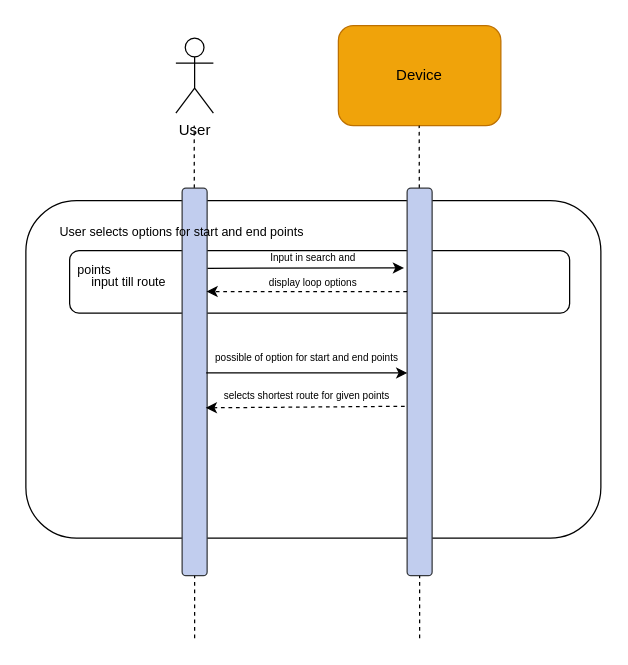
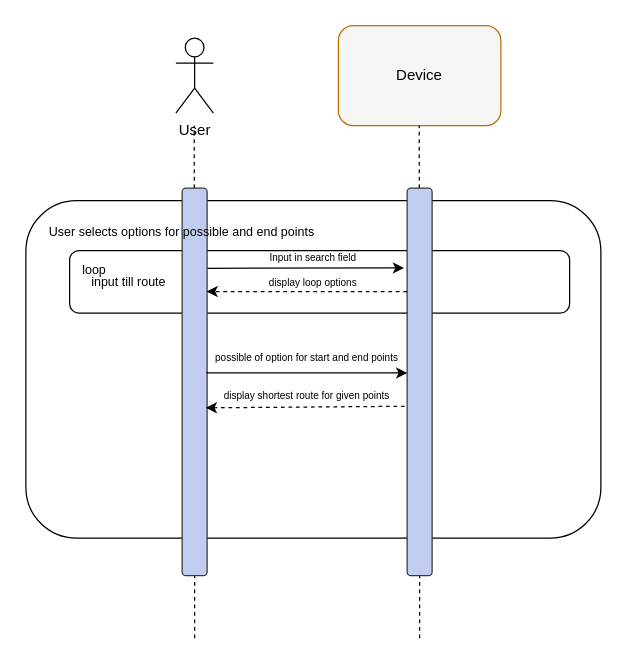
- <mxCell id="5" value="Device" style="rounded=1;whiteSpace=wrap;html=1;fillColor=#f0a30a;strokeColor=#BD7000;fontColor=#000000;" vertex="1" parent="1"><mxGeometry x="270" y="20" width="130" height="80" as="geometry" /></mxCell>
+ <mxCell id="5" value="Device" style="rounded=1;whiteSpace=wrap;html=1;fillColor=#f5f5f5;strokeColor=#BD7000;fontColor=#000000;" vertex="1" parent="1"><mxGeometry x="270" y="20" width="130" height="80" as="geometry" /></mxCell>
- <mxCell id="12" value="&lt;font style=&quot;font-size: 10px;&quot;&gt;User selects options for start and end points&lt;/font&gt;" style="text;html=1;strokeColor=none;fillColor=none;align=center;verticalAlign=middle;whiteSpace=wrap;rounded=0;" vertex="1" parent="1"><mxGeometry x="30" y="170" width="230" height="30" as="geometry" /></mxCell>
+ <mxCell id="12" value="&lt;font style=&quot;font-size: 10px;&quot;&gt;User selects options for possible and end points&lt;/font&gt;" style="text;html=1;strokeColor=none;fillColor=none;align=center;verticalAlign=middle;whiteSpace=wrap;rounded=0;" vertex="1" parent="1"><mxGeometry x="30" y="170" width="230" height="30" as="geometry" /></mxCell>
- <mxCell id="15" value="&lt;font style=&quot;font-size: 8px;&quot;&gt;Input in search and&lt;/font&gt;" style="text;html=1;strokeColor=none;fillColor=none;align=center;verticalAlign=middle;whiteSpace=wrap;rounded=0;fontSize=10;" vertex="1" parent="1"><mxGeometry x="205" y="200" width="90" height="10" as="geometry" /></mxCell>
+ <mxCell id="15" value="&lt;font style=&quot;font-size: 8px;&quot;&gt;Input in search field&lt;/font&gt;" style="text;html=1;strokeColor=none;fillColor=none;align=center;verticalAlign=middle;whiteSpace=wrap;rounded=0;fontSize=10;" vertex="1" parent="1"><mxGeometry x="205" y="200" width="90" height="10" as="geometry" /></mxCell>
- <mxCell id="13" value="points" style="text;html=1;strokeColor=none;fillColor=none;align=center;verticalAlign=middle;whiteSpace=wrap;rounded=0;fontSize=10;" vertex="1" parent="1"><mxGeometry x="45" y="200" width="60" height="30" as="geometry" /></mxCell>
+ <mxCell id="13" value="loop" style="text;html=1;strokeColor=none;fillColor=none;align=center;verticalAlign=middle;whiteSpace=wrap;rounded=0;fontSize=10;" vertex="1" parent="1"><mxGeometry x="45" y="200" width="60" height="30" as="geometry" /></mxCell>
- <mxCell id="22" value="&lt;font style=&quot;font-size: 8px;&quot;&gt;selects shortest route for given points&lt;/font&gt;" style="text;html=1;strokeColor=none;fillColor=none;align=center;verticalAlign=middle;whiteSpace=wrap;rounded=0;fontSize=10;" vertex="1" parent="1"><mxGeometry x="165" y="310" width="160" height="10" as="geometry" /></mxCell>
+ <mxCell id="22" value="&lt;font style=&quot;font-size: 8px;&quot;&gt;display shortest route for given points&lt;/font&gt;" style="text;html=1;strokeColor=none;fillColor=none;align=center;verticalAlign=middle;whiteSpace=wrap;rounded=0;fontSize=10;" vertex="1" parent="1"><mxGeometry x="165" y="310" width="160" height="10" as="geometry" /></mxCell>
